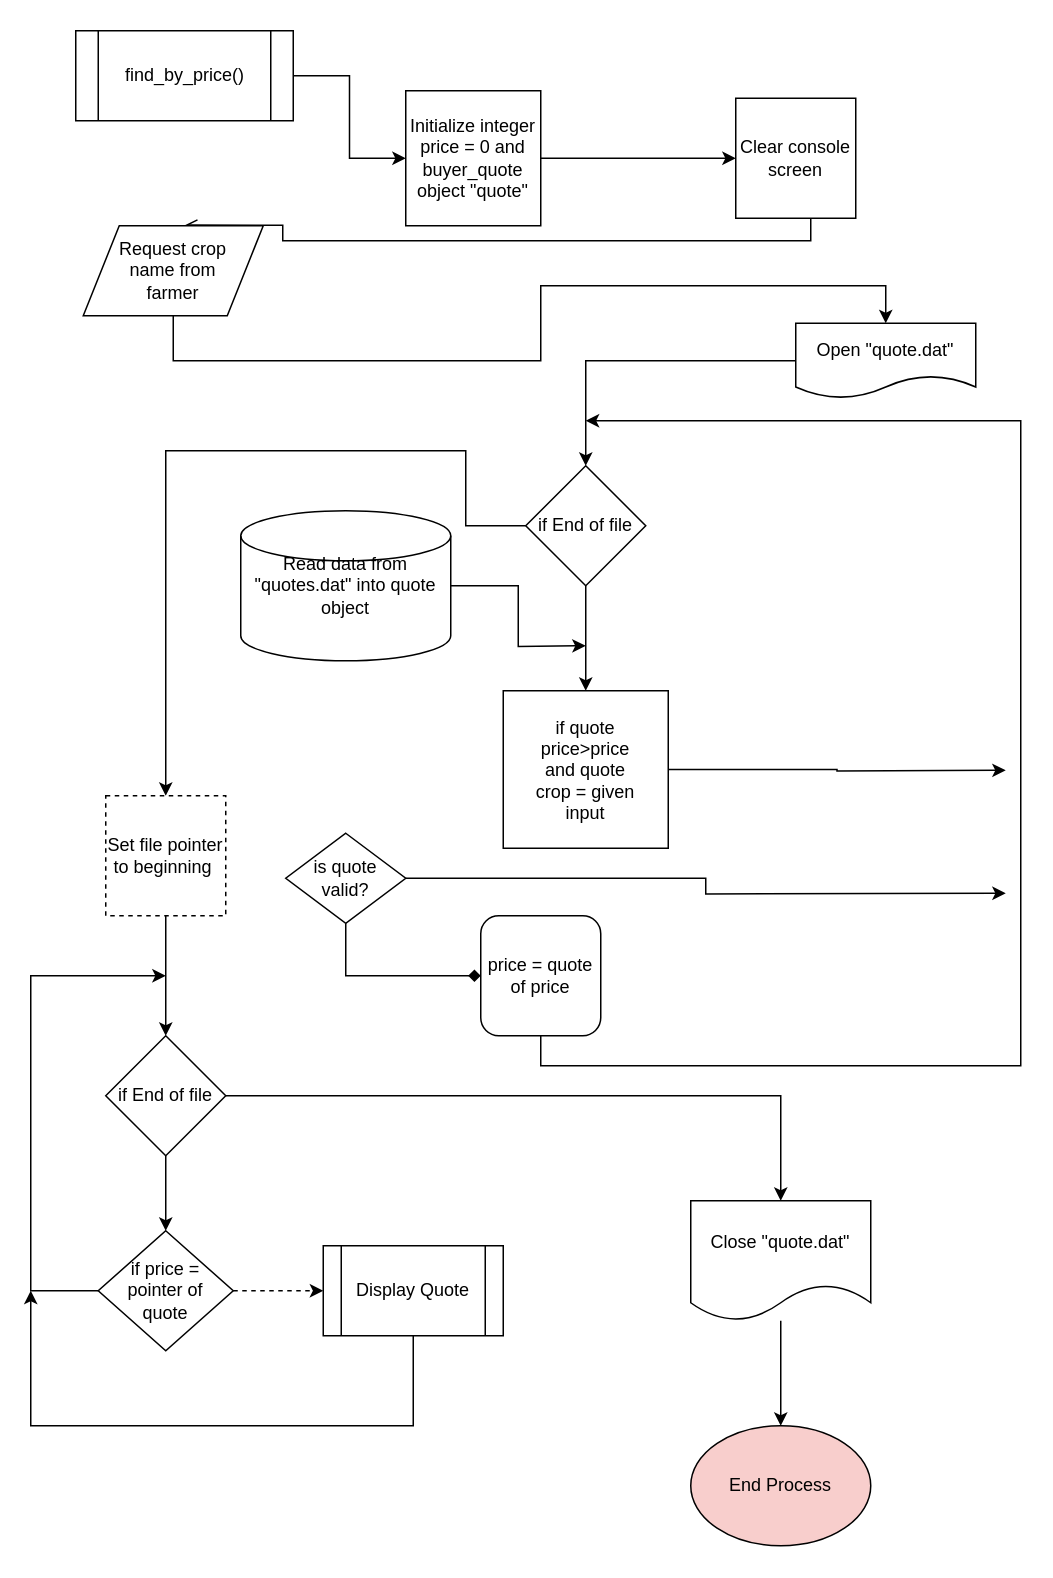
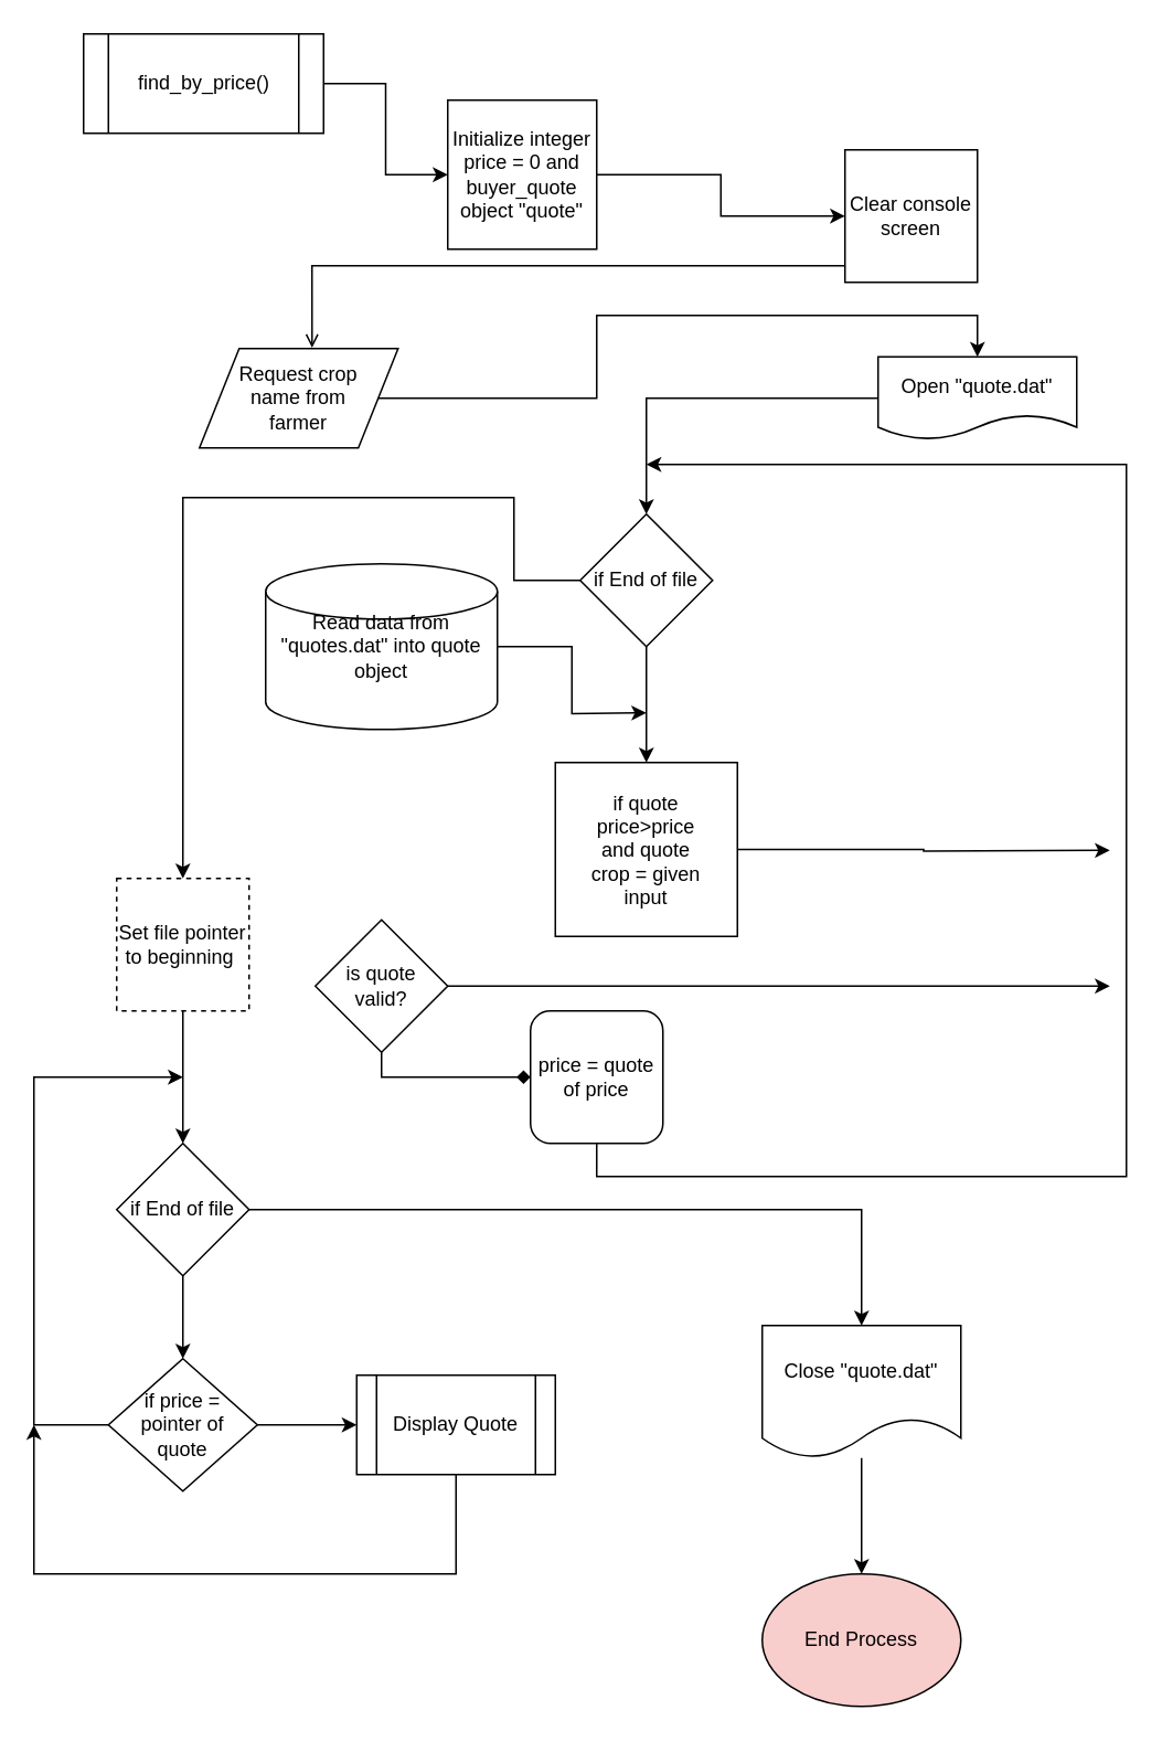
- <mxCell id="7" value="Clear console screen" style="whiteSpace=wrap;html=1;aspect=fixed;" vertex="1" parent="1"><mxGeometry x="490" y="65" width="80" height="80" as="geometry" /></mxCell>
+ <mxCell id="7" value="Clear console screen" style="whiteSpace=wrap;html=1;aspect=fixed;" vertex="1" parent="1"><mxGeometry x="510" y="90" width="80" height="80" as="geometry" /></mxCell>
- <mxCell id="9" value="Request crop name from farmer" style="shape=parallelogram;perimeter=parallelogramPerimeter;whiteSpace=wrap;html=1;spacingLeft=15;spacingRight=15;" vertex="1" parent="1"><mxGeometry x="55" y="150" width="120" height="60" as="geometry" /></mxCell>
+ <mxCell id="9" value="Request crop name from farmer" style="shape=parallelogram;perimeter=parallelogramPerimeter;whiteSpace=wrap;html=1;spacingLeft=15;spacingRight=15;" vertex="1" parent="1"><mxGeometry x="120" y="210" width="120" height="60" as="geometry" /></mxCell>
- <mxCell id="19" value="is quote &lt;br&gt;valid?" style="rhombus;whiteSpace=wrap;html=1;" vertex="1" parent="1"><mxGeometry x="190" y="555" width="80" height="60" as="geometry" /></mxCell>
+ <mxCell id="19" value="is quote &lt;br&gt;valid?" style="rhombus;whiteSpace=wrap;html=1;" vertex="1" parent="1"><mxGeometry x="190" y="555" width="80" height="80" as="geometry" /></mxCell>
- <mxCell id="29" style="edgeStyle=orthogonalEdgeStyle;rounded=0;orthogonalLoop=1;jettySize=auto;html=1;entryX=0;entryY=0.5;entryDx=0;entryDy=0;dashed=1;" edge="1" parent="1" source="31" target="33"><mxGeometry relative="1" as="geometry"><mxPoint x="220.8" y="860" as="targetPoint" /></mxGeometry></mxCell>
+ <mxCell id="29" style="edgeStyle=orthogonalEdgeStyle;rounded=0;orthogonalLoop=1;jettySize=auto;html=1;entryX=0;entryY=0.5;entryDx=0;entryDy=0;" edge="1" parent="1" source="31" target="33"><mxGeometry relative="1" as="geometry"><mxPoint x="220.8" y="860" as="targetPoint" /></mxGeometry></mxCell>
